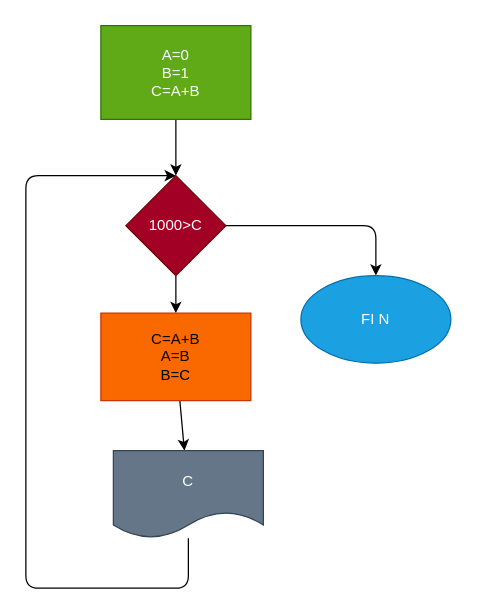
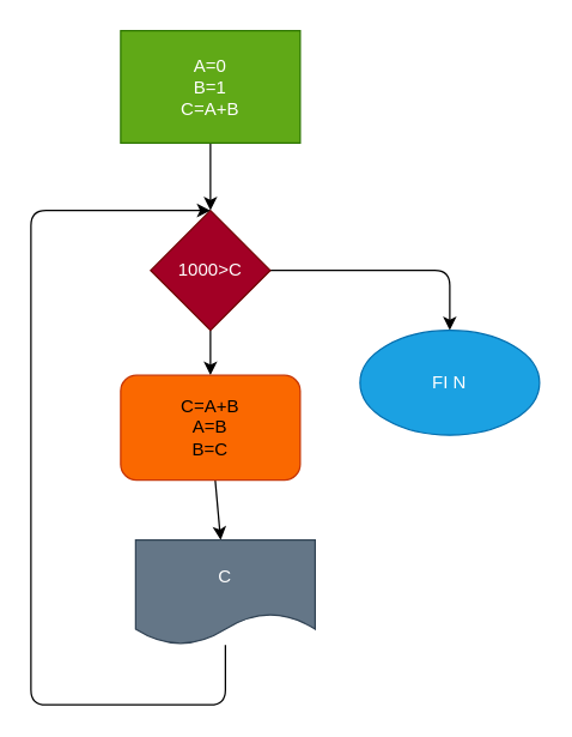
- <mxCell id="8" value="C=A+B&lt;br&gt;A=B&lt;br&gt;B=C" style="rounded=0;whiteSpace=wrap;html=1;fillColor=#fa6800;fontColor=#000000;strokeColor=#C73500;" vertex="1" parent="1"><mxGeometry x="80" y="250" width="120" height="70" as="geometry" /></mxCell>
+ <mxCell id="8" value="C=A+B&lt;br&gt;A=B&lt;br&gt;B=C" style="whiteSpace=wrap;html=1;fillColor=#fa6800;fontColor=#000000;strokeColor=#C73500;rounded=1;" vertex="1" parent="1"><mxGeometry x="80" y="250" width="120" height="70" as="geometry" /></mxCell>
